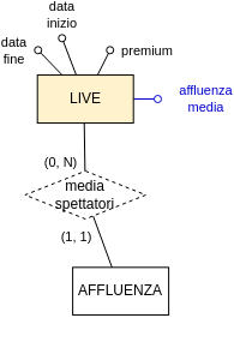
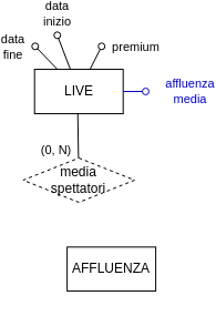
- <mxCell id="5" value="LIVE" style="whiteSpace=wrap;html=1;fillColor=#fff2cc;" vertex="1" parent="1"><mxGeometry x="30.7" y="51.05" width="80" height="40" as="geometry" /></mxCell>
+ <mxCell id="5" value="LIVE" style="whiteSpace=wrap;html=1;" vertex="1" parent="1"><mxGeometry x="30.7" y="51.05" width="80" height="40" as="geometry" /></mxCell>
- <mxCell id="12" value="(1, 1)" style="edgeStyle=none;html=1;endArrow=none;endFill=0;" edge="1" parent="1" source="13" target="11"><mxGeometry x="-0.454" y="-19" relative="1" as="geometry"><mxPoint as="offset" /></mxGeometry></mxCell>
